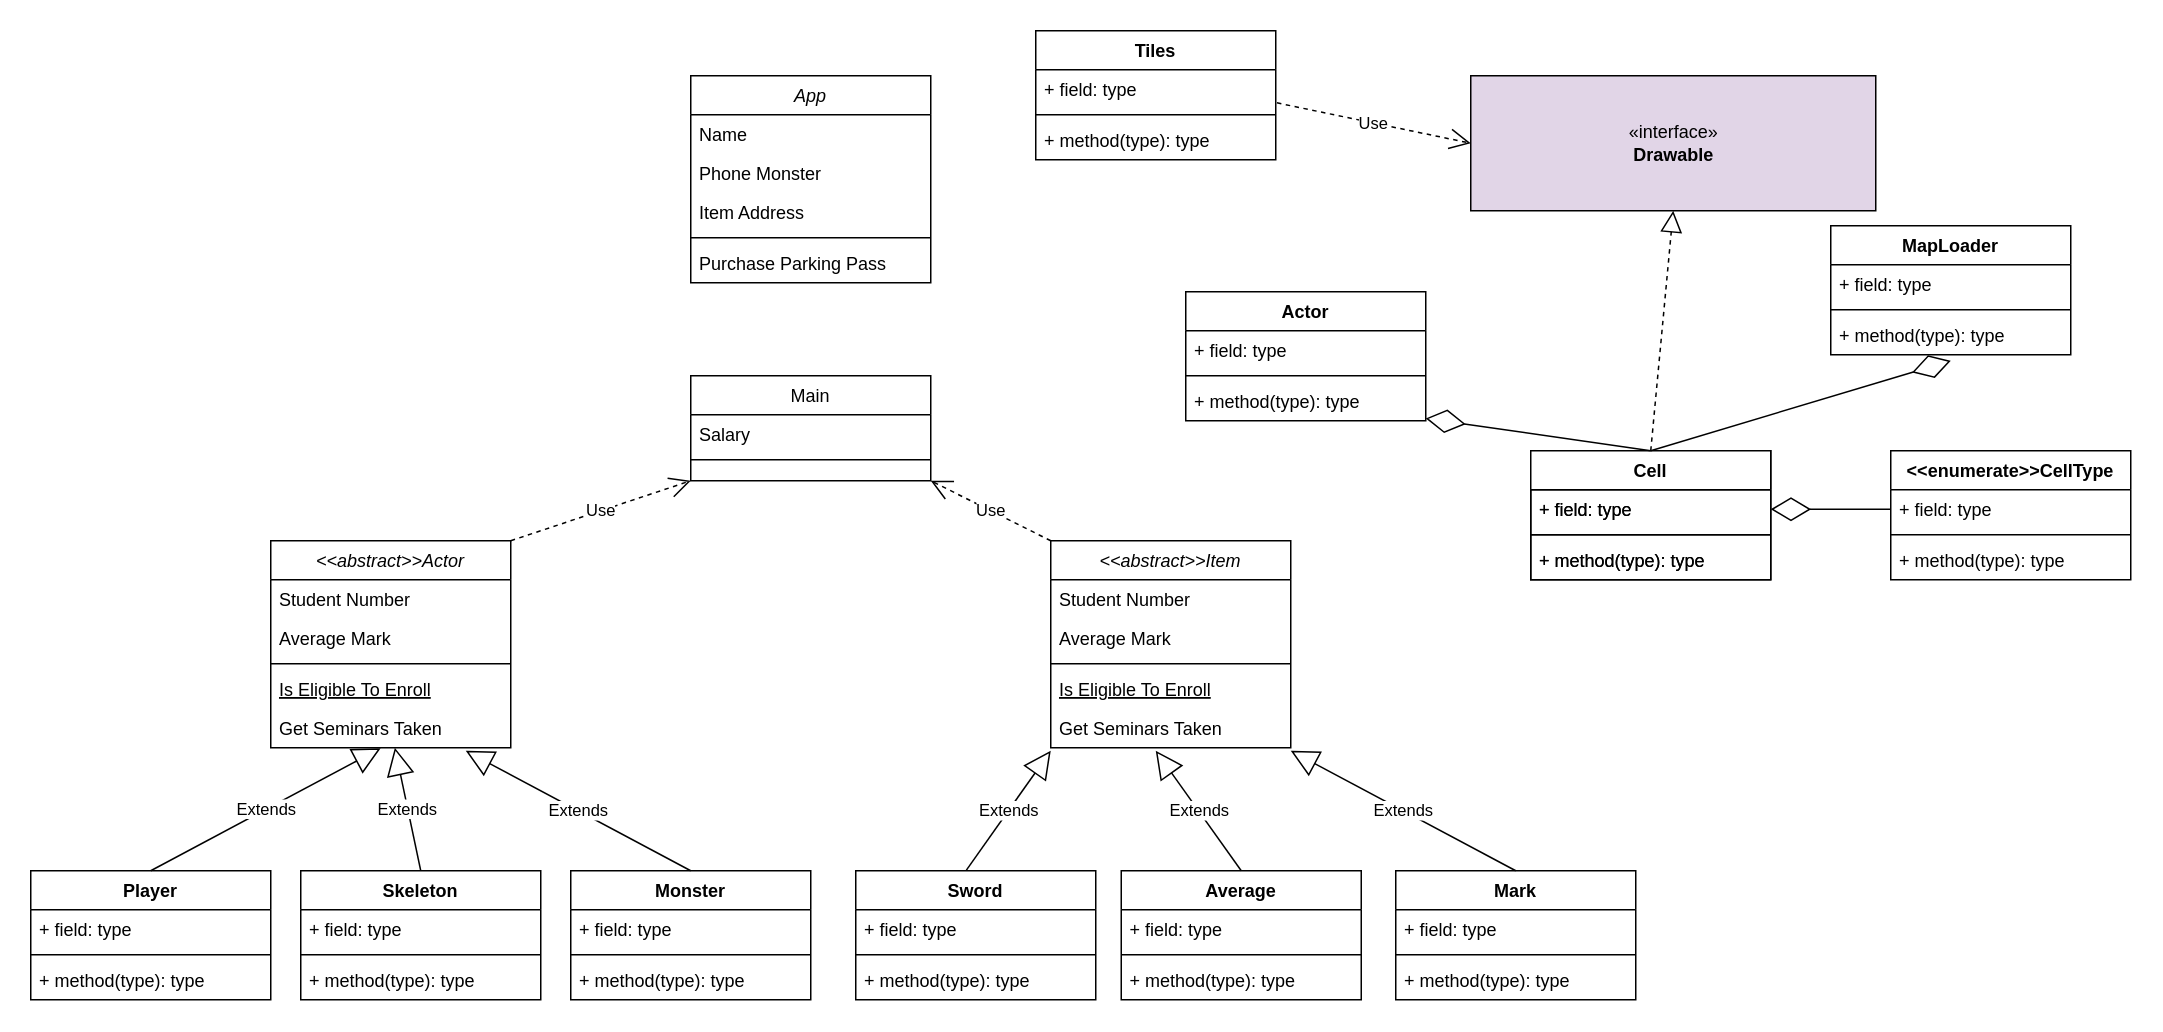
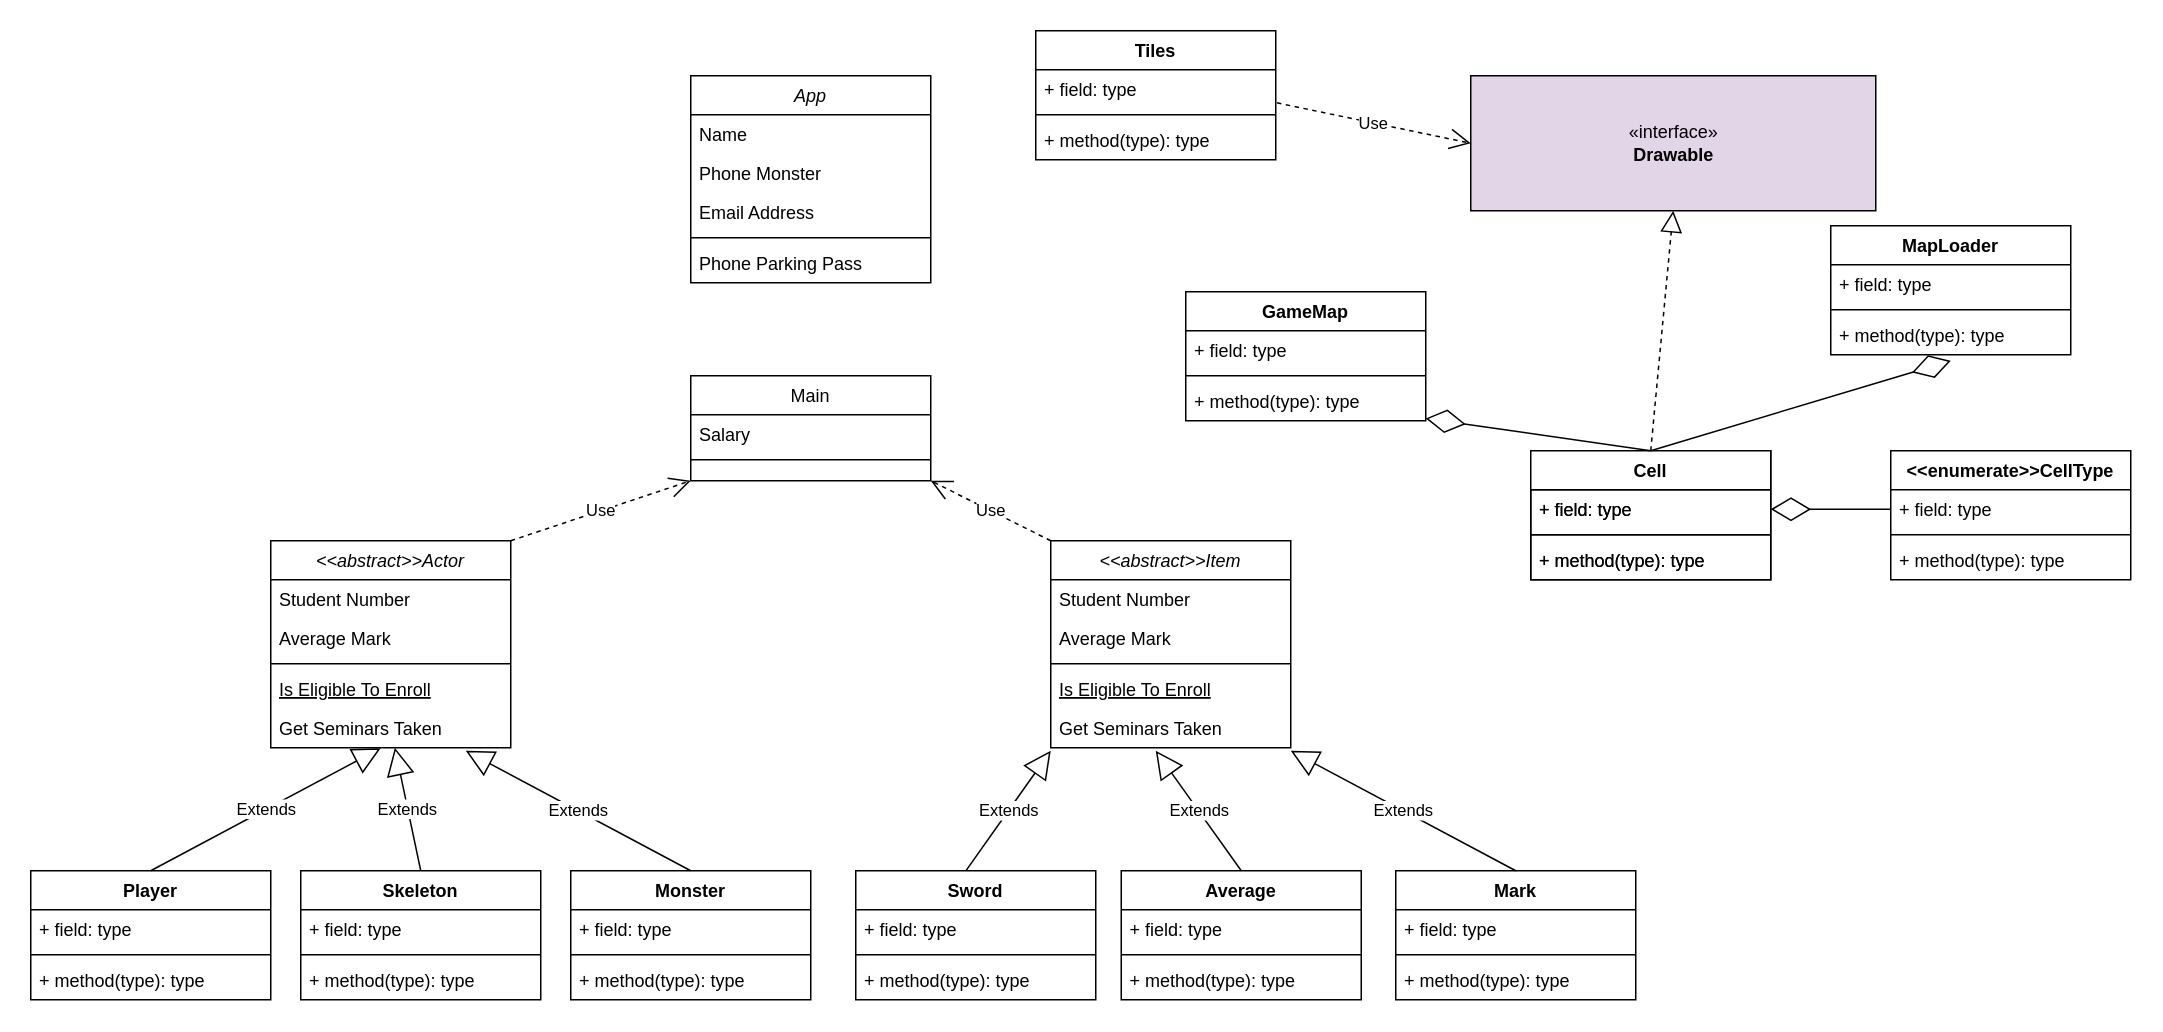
- <mxCell id="5" value="Item Address" style="text;align=left;verticalAlign=top;spacingLeft=4;spacingRight=4;overflow=hidden;rotatable=0;points=[[0,0.5],[1,0.5]];portConstraint=eastwest;rounded=0;shadow=0;html=0;" parent="2" vertex="1"><mxGeometry y="78" width="160" height="26" as="geometry" /></mxCell>
+ <mxCell id="5" value="Email Address" style="text;align=left;verticalAlign=top;spacingLeft=4;spacingRight=4;overflow=hidden;rotatable=0;points=[[0,0.5],[1,0.5]];portConstraint=eastwest;rounded=0;shadow=0;html=0;" parent="2" vertex="1"><mxGeometry y="78" width="160" height="26" as="geometry" /></mxCell>
- <mxCell id="7" value="Purchase Parking Pass" style="text;align=left;verticalAlign=top;spacingLeft=4;spacingRight=4;overflow=hidden;rotatable=0;points=[[0,0.5],[1,0.5]];portConstraint=eastwest;" parent="2" vertex="1"><mxGeometry y="112" width="160" height="26" as="geometry" /></mxCell>
+ <mxCell id="7" value="Phone Parking Pass" style="text;align=left;verticalAlign=top;spacingLeft=4;spacingRight=4;overflow=hidden;rotatable=0;points=[[0,0.5],[1,0.5]];portConstraint=eastwest;" parent="2" vertex="1"><mxGeometry y="112" width="160" height="26" as="geometry" /></mxCell>
- <mxCell id="75" value="Actor" style="swimlane;fontStyle=1;align=center;verticalAlign=top;childLayout=stackLayout;horizontal=1;startSize=26;horizontalStack=0;resizeParent=1;resizeParentMax=0;resizeLast=0;collapsible=1;marginBottom=0;" vertex="1" parent="1"><mxGeometry x="790" y="194" width="160" height="86" as="geometry" /></mxCell>
+ <mxCell id="75" value="GameMap" style="swimlane;fontStyle=1;align=center;verticalAlign=top;childLayout=stackLayout;horizontal=1;startSize=26;horizontalStack=0;resizeParent=1;resizeParentMax=0;resizeLast=0;collapsible=1;marginBottom=0;" vertex="1" parent="1"><mxGeometry x="790" y="194" width="160" height="86" as="geometry" /></mxCell>
